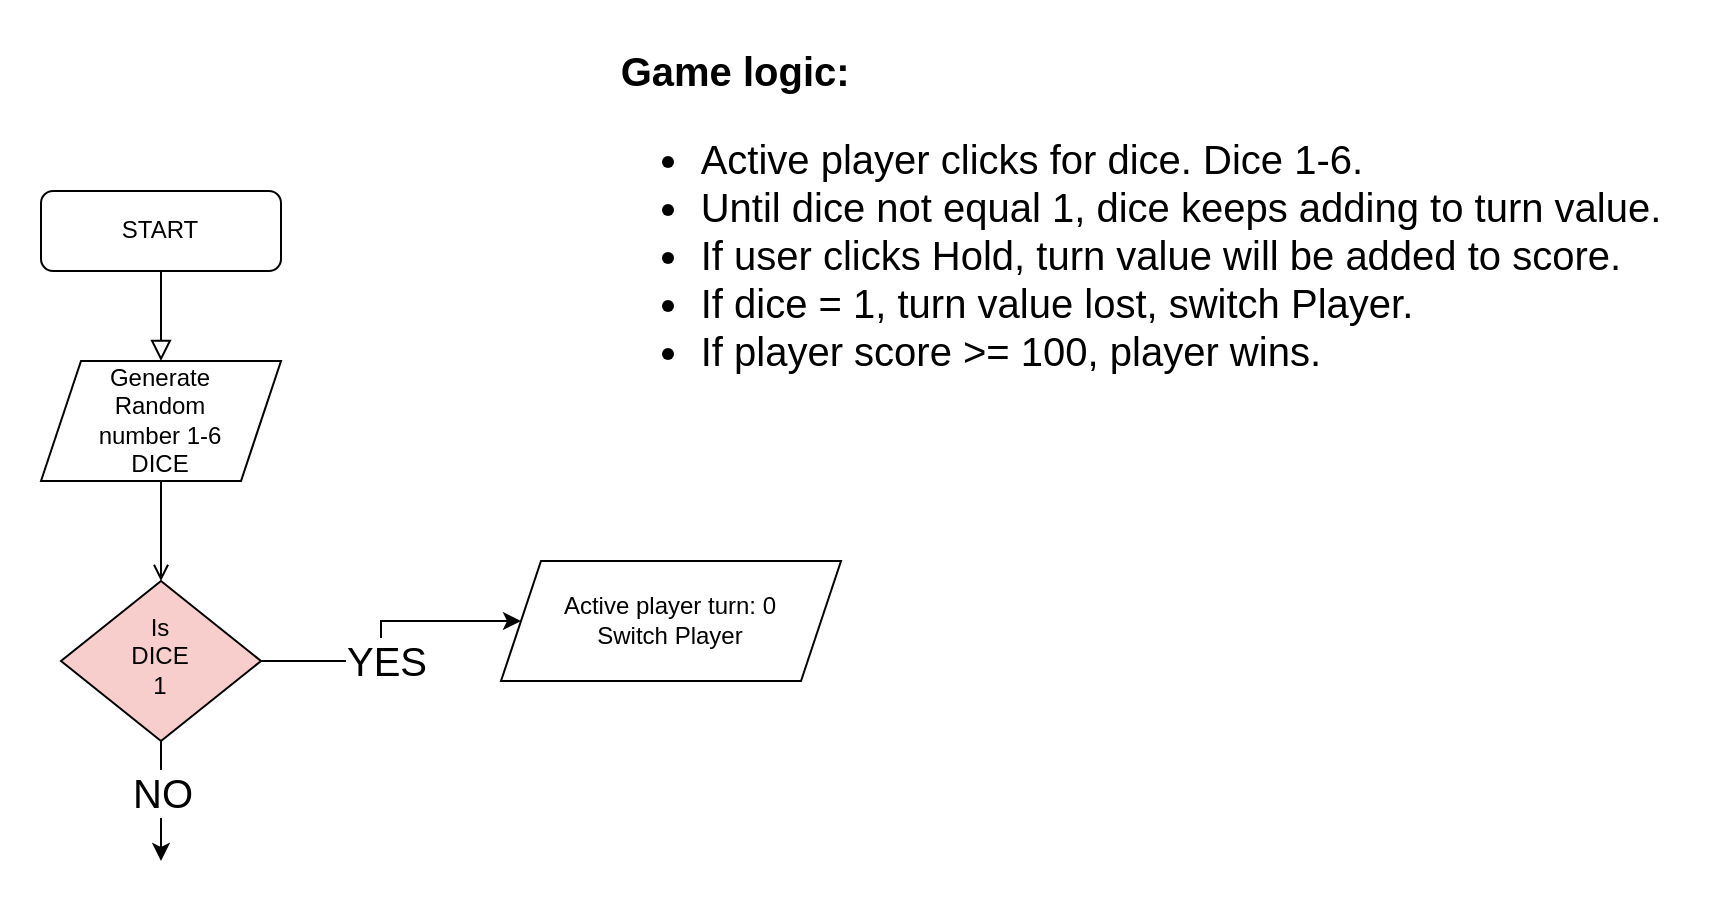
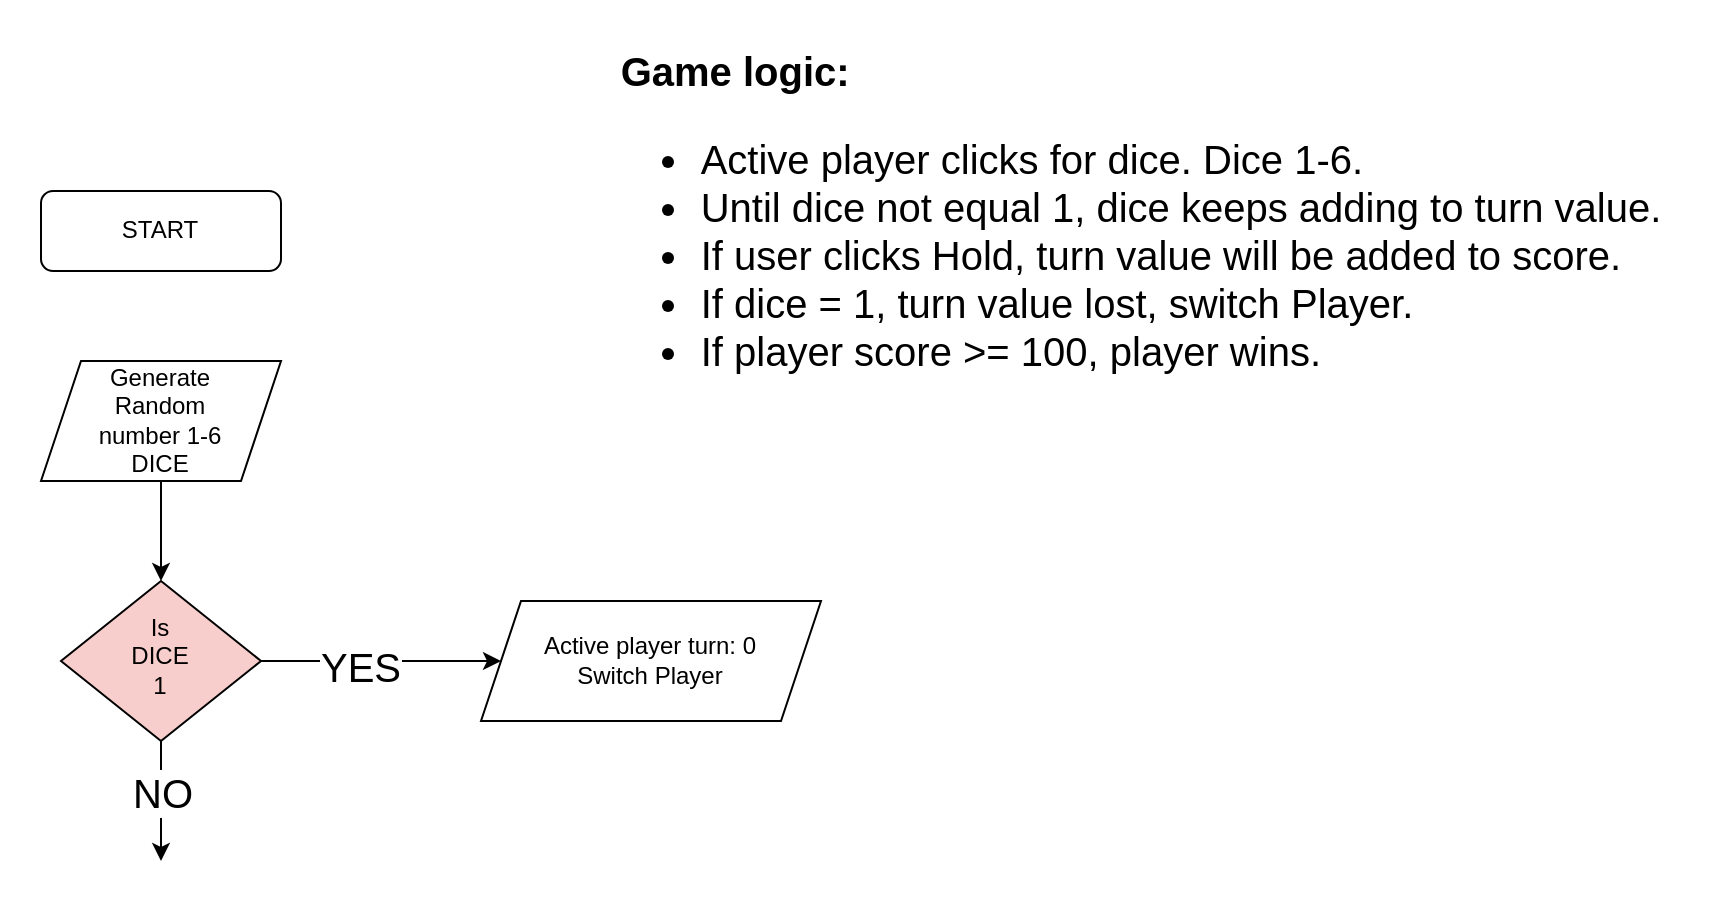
- <mxCell id="2" value="" style="rounded=0;html=1;jettySize=auto;orthogonalLoop=1;fontSize=11;endArrow=block;endFill=0;endSize=8;strokeWidth=1;shadow=0;labelBackgroundColor=none;edgeStyle=orthogonalEdgeStyle;" parent="1" source="3" target="10" edge="1"><mxGeometry relative="1" as="geometry" /></mxCell>
- <mxCell id="9" style="edgeStyle=orthogonalEdgeStyle;rounded=0;orthogonalLoop=1;jettySize=auto;html=1;entryX=0.5;entryY=0;entryDx=0;entryDy=0;fontSize=20;endArrow=open;" parent="1" source="10" target="8" edge="1"><mxGeometry relative="1" as="geometry" /></mxCell>
+ <mxCell id="9" style="edgeStyle=orthogonalEdgeStyle;rounded=0;orthogonalLoop=1;jettySize=auto;html=1;entryX=0.5;entryY=0;entryDx=0;entryDy=0;fontSize=20;" parent="1" source="10" target="8" edge="1"><mxGeometry relative="1" as="geometry" /></mxCell>
- <mxCell id="12" value="Active player turn: 0&lt;br&gt;Switch Player" style="shape=parallelogram;perimeter=parallelogramPerimeter;whiteSpace=wrap;html=1;fixedSize=1;" parent="1" vertex="1"><mxGeometry x="250" y="280" width="170" height="60" as="geometry" /></mxCell>
+ <mxCell id="12" value="Active player turn: 0&lt;br&gt;Switch Player" style="shape=parallelogram;perimeter=parallelogramPerimeter;whiteSpace=wrap;html=1;fixedSize=1;" parent="1" vertex="1"><mxGeometry x="240" y="300" width="170" height="60" as="geometry" /></mxCell>
